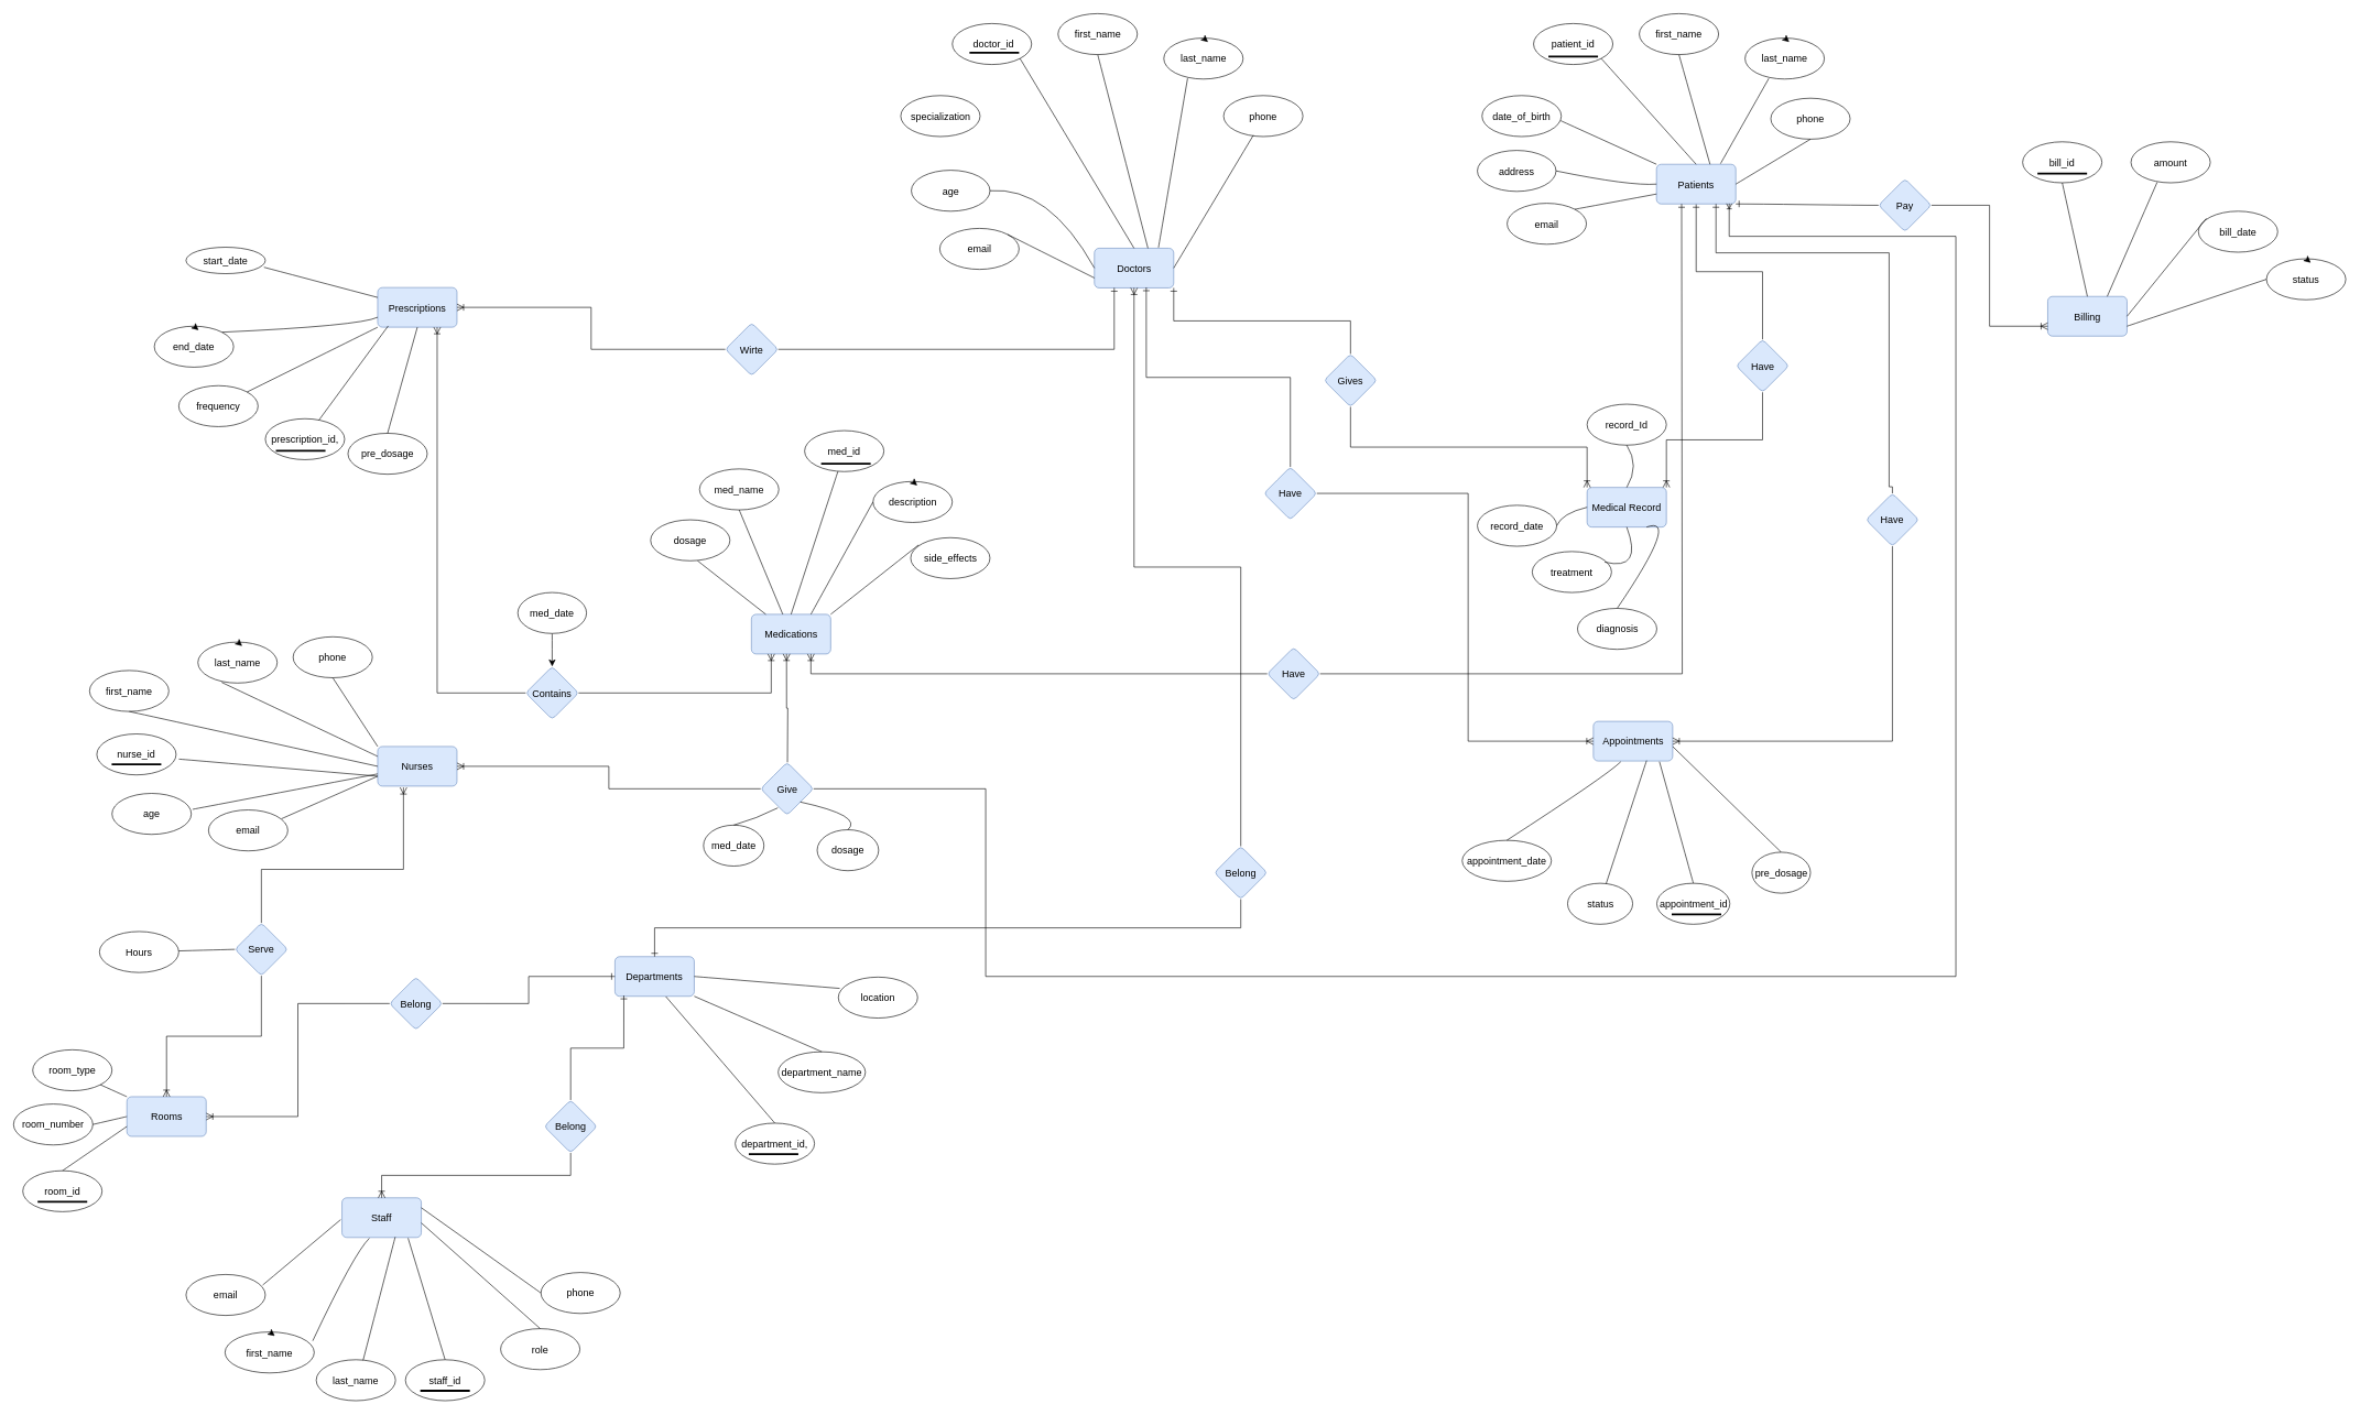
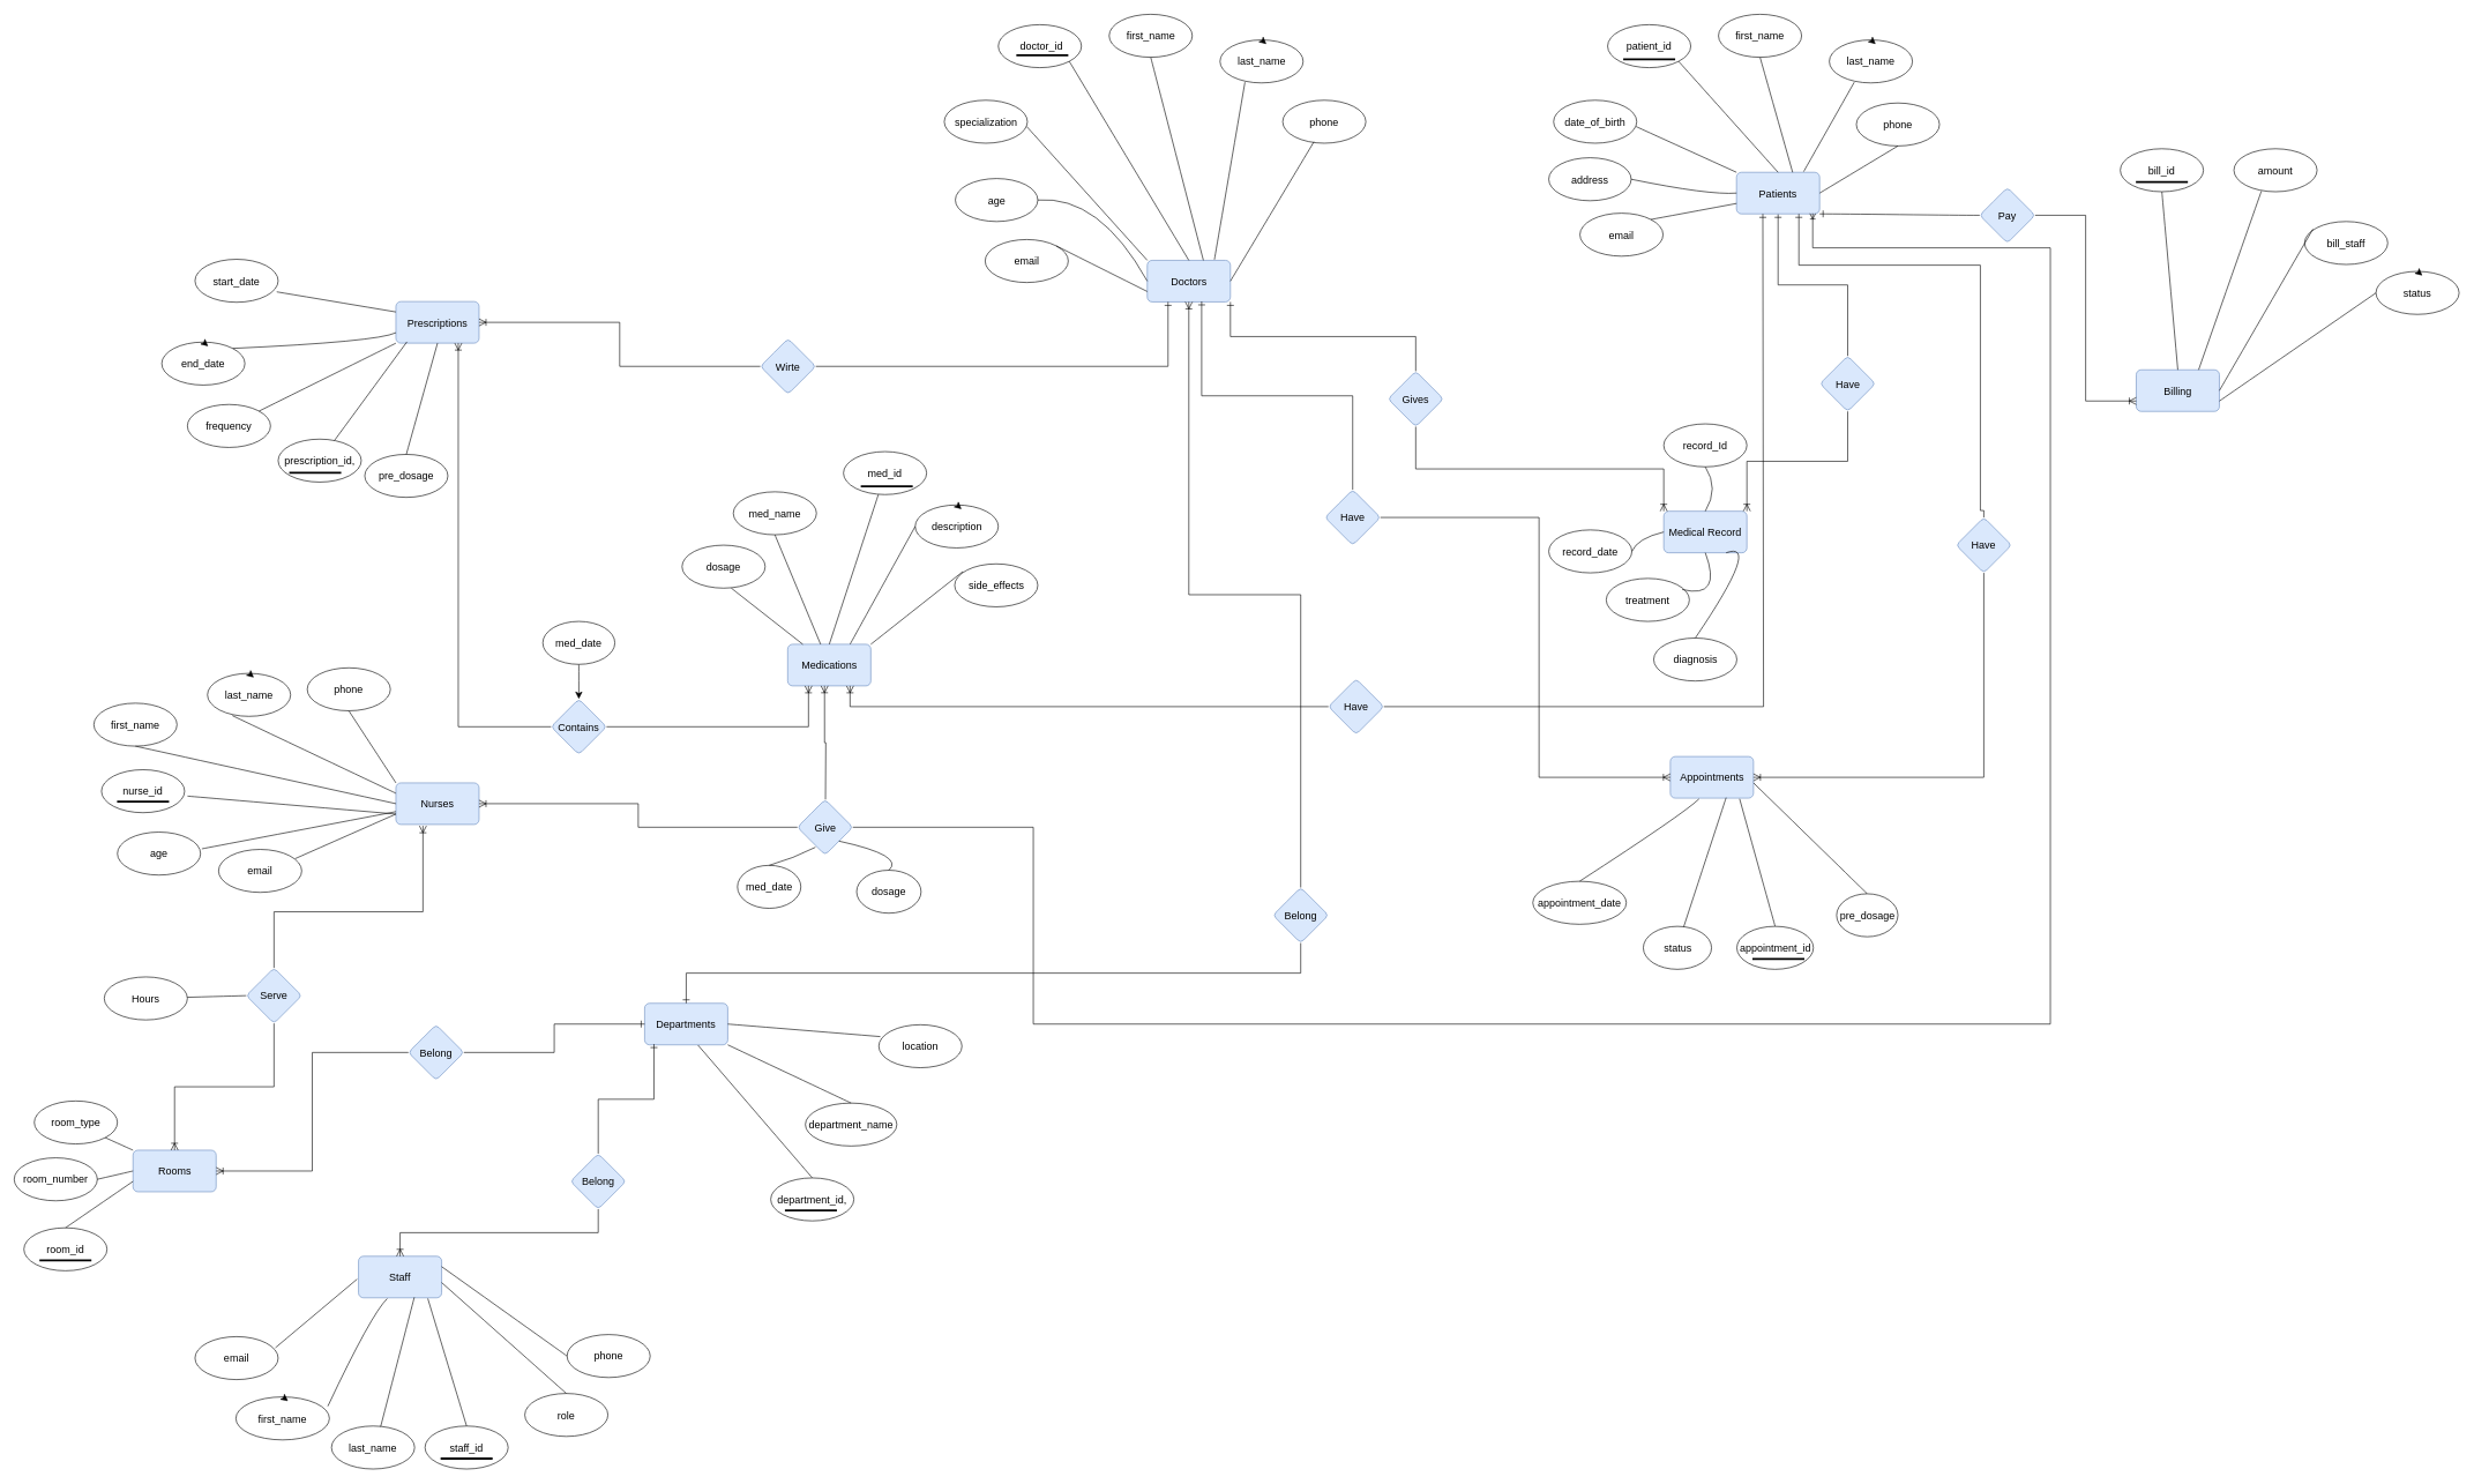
+ <mxCell id="29" value="" style="endArrow=none;html=1;rounded=0;fontSize=12;startSize=8;endSize=8;curved=1;exitX=0.992;exitY=0.613;exitDx=0;exitDy=0;entryX=0;entryY=0;entryDx=0;entryDy=0;exitPerimeter=0;" edge="1" parent="1" source="24" target="19"><mxGeometry width="50" height="50" relative="1" as="geometry"><mxPoint x="1482.5" y="206" as="sourcePoint" /><mxPoint x="1604.5" y="189" as="targetPoint" /></mxGeometry></mxCell>
- <mxCell id="147" value="Pay" style="rhombus;whiteSpace=wrap;html=1;fontSize=15;fillColor=#dae8fc;strokeColor=#6c8ebf;rounded=1;arcSize=12;spacing=2;fillStyle=auto;" vertex="1" parent="1"><mxGeometry x="2842" y="270" width="80" height="80" as="geometry" /></mxCell>
+ <mxCell id="147" value="Pay" style="rhombus;whiteSpace=wrap;html=1;fontSize=15;fillColor=#dae8fc;strokeColor=#6c8ebf;rounded=1;arcSize=12;spacing=2;fillStyle=auto;" vertex="1" parent="1"><mxGeometry x="2857" y="270" width="80" height="80" as="geometry" /></mxCell>
- <mxCell id="93" value="&lt;p style=&quot;line-height: 100%;&quot;&gt;bill_date&lt;br&gt;&lt;/p&gt;" style="ellipse;whiteSpace=wrap;html=1;fontSize=15;" vertex="1" parent="1"><mxGeometry x="3326" y="319" width="120" height="62" as="geometry" /></mxCell>
+ <mxCell id="93" value="&lt;p style=&quot;line-height: 100%;&quot;&gt;bill_staff&lt;br&gt;&lt;/p&gt;" style="ellipse;whiteSpace=wrap;html=1;fontSize=15;" vertex="1" parent="1"><mxGeometry x="3326" y="319" width="120" height="62" as="geometry" /></mxCell>
- <mxCell id="67" value="start_date" style="ellipse;whiteSpace=wrap;html=1;fontSize=15;" vertex="1" parent="1"><mxGeometry x="281" y="373.5" width="120" height="40" as="geometry" /></mxCell>
+ <mxCell id="67" value="start_date" style="ellipse;whiteSpace=wrap;html=1;fontSize=15;" vertex="1" parent="1"><mxGeometry x="281" y="373.5" width="120" height="62" as="geometry" /></mxCell>
- <mxCell id="88" value="Billing" style="rounded=1;whiteSpace=wrap;html=1;arcSize=12;spacing=2;fontSize=15;fillStyle=auto;fillColor=#dae8fc;strokeColor=#6c8ebf;" vertex="1" parent="1"><mxGeometry x="3098" y="448" width="120" height="60" as="geometry" /></mxCell>
+ <mxCell id="88" value="Billing" style="rounded=1;whiteSpace=wrap;html=1;arcSize=12;spacing=2;fontSize=15;fillStyle=auto;fillColor=#dae8fc;strokeColor=#6c8ebf;" vertex="1" parent="1"><mxGeometry x="3083" y="533" width="120" height="60" as="geometry" /></mxCell>
- <mxCell id="107" value="&lt;p style=&quot;line-height: 100%;&quot;&gt;department_name&lt;br&gt;&lt;/p&gt;" style="ellipse;whiteSpace=wrap;html=1;fontSize=15;" vertex="1" parent="1"><mxGeometry x="1177" y="1590.98" width="132" height="62" as="geometry" /></mxCell>
+ <mxCell id="107" value="&lt;p style=&quot;line-height: 100%;&quot;&gt;department_name&lt;br&gt;&lt;/p&gt;" style="ellipse;whiteSpace=wrap;html=1;fontSize=15;" vertex="1" parent="1"><mxGeometry x="1162" y="1590.98" width="132" height="62" as="geometry" /></mxCell>
